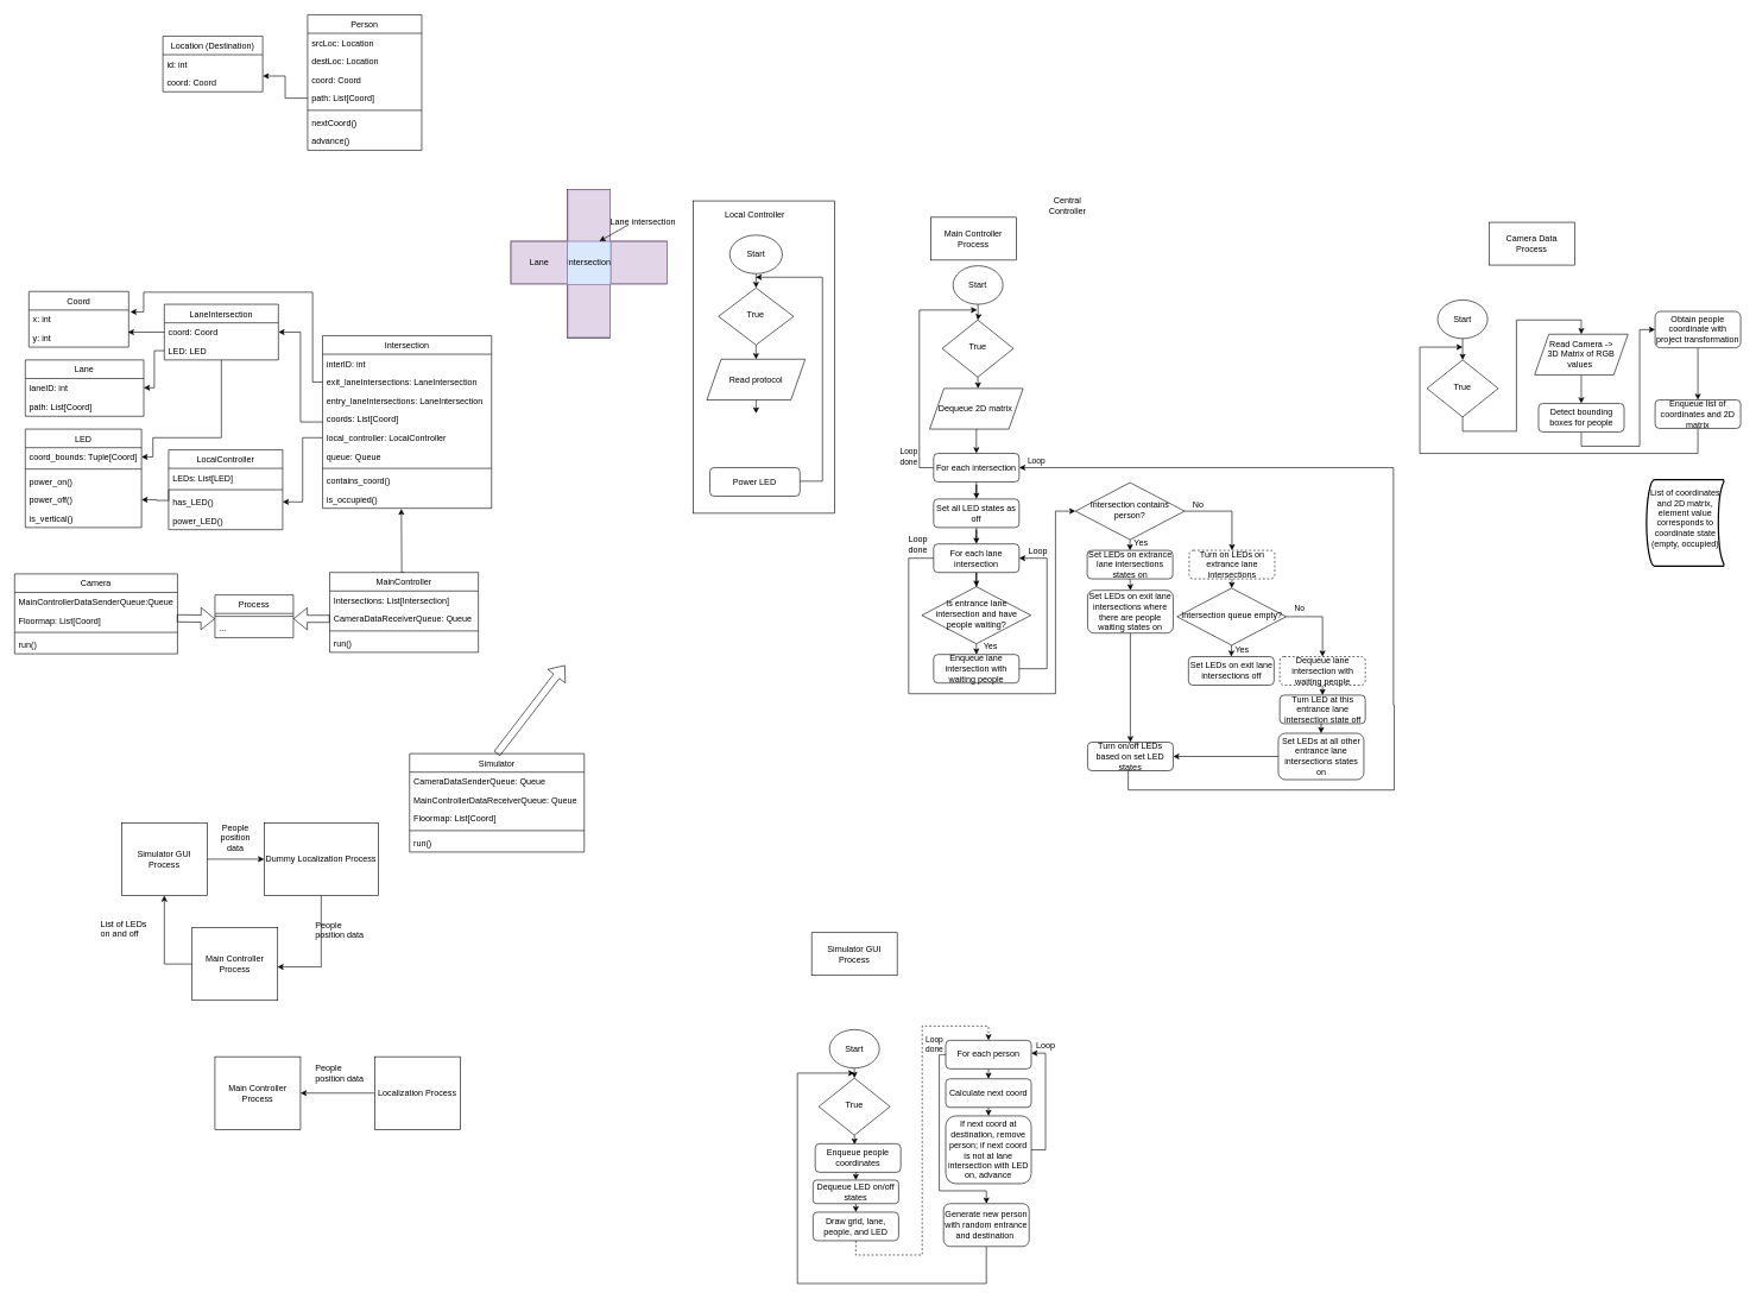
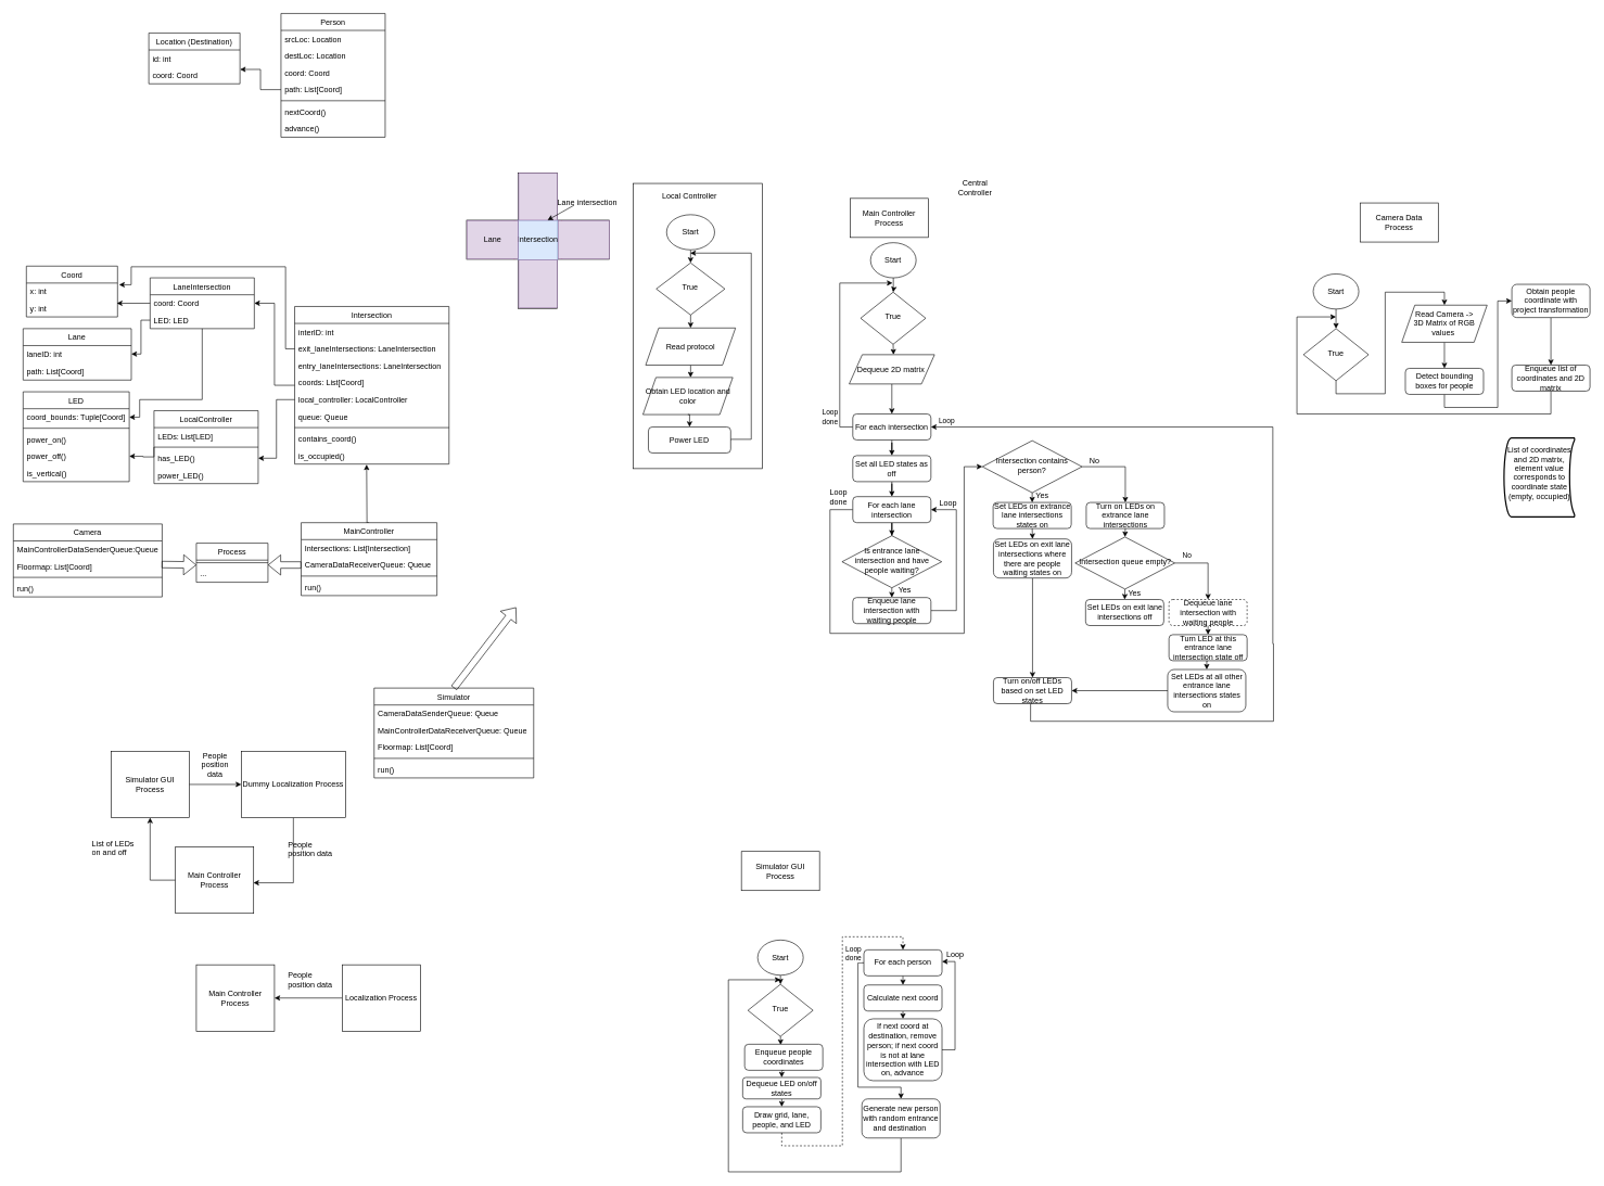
- <mxCell id="15" value="Dequeue 2D matrix&amp;nbsp;" style="shape=parallelogram;perimeter=parallelogramPerimeter;whiteSpace=wrap;html=1;fixedSize=1;" parent="1" vertex="1"><mxGeometry x="1303.5" y="544" width="131" height="57" as="geometry" /></mxCell>
+ <mxCell id="15" value="Dequeue 2D matrix&amp;nbsp;" style="shape=parallelogram;perimeter=parallelogramPerimeter;whiteSpace=wrap;html=1;fixedSize=1;" parent="1" vertex="1"><mxGeometry x="1303.5" y="544" width="131" height="45" as="geometry" /></mxCell>
+ <mxCell id="84" value="Obtain LED location and color" style="shape=parallelogram;perimeter=parallelogramPerimeter;whiteSpace=wrap;html=1;fixedSize=1;" parent="74" vertex="1"><mxGeometry x="14.745" y="298" width="137.968" height="57" as="geometry" /></mxCell>
+ <mxCell id="86" style="edgeStyle=orthogonalEdgeStyle;rounded=0;orthogonalLoop=1;jettySize=auto;html=1;exitX=0.5;exitY=1;exitDx=0;exitDy=0;entryX=0.5;entryY=0;entryDx=0;entryDy=0;" parent="74" source="84" target="85" edge="1"><mxGeometry relative="1" as="geometry"><mxPoint x="87.941" y="338" as="sourcePoint" /><mxPoint x="87.941" y="410" as="targetPoint" /></mxGeometry></mxCell>
- <mxCell id="53" value="Turn on LEDs on extrance lane intersections" style="rounded=1;whiteSpace=wrap;html=1;fontSize=12;glass=0;strokeWidth=1;shadow=0;dashed=1;" parent="1" vertex="1"><mxGeometry x="1667.5" y="771" width="120" height="40" as="geometry" /></mxCell>
+ <mxCell id="53" value="Turn on LEDs on extrance lane intersections" style="rounded=1;whiteSpace=wrap;html=1;fontSize=12;glass=0;strokeWidth=1;shadow=0;" parent="1" vertex="1"><mxGeometry x="1667.5" y="771" width="120" height="40" as="geometry" /></mxCell>
